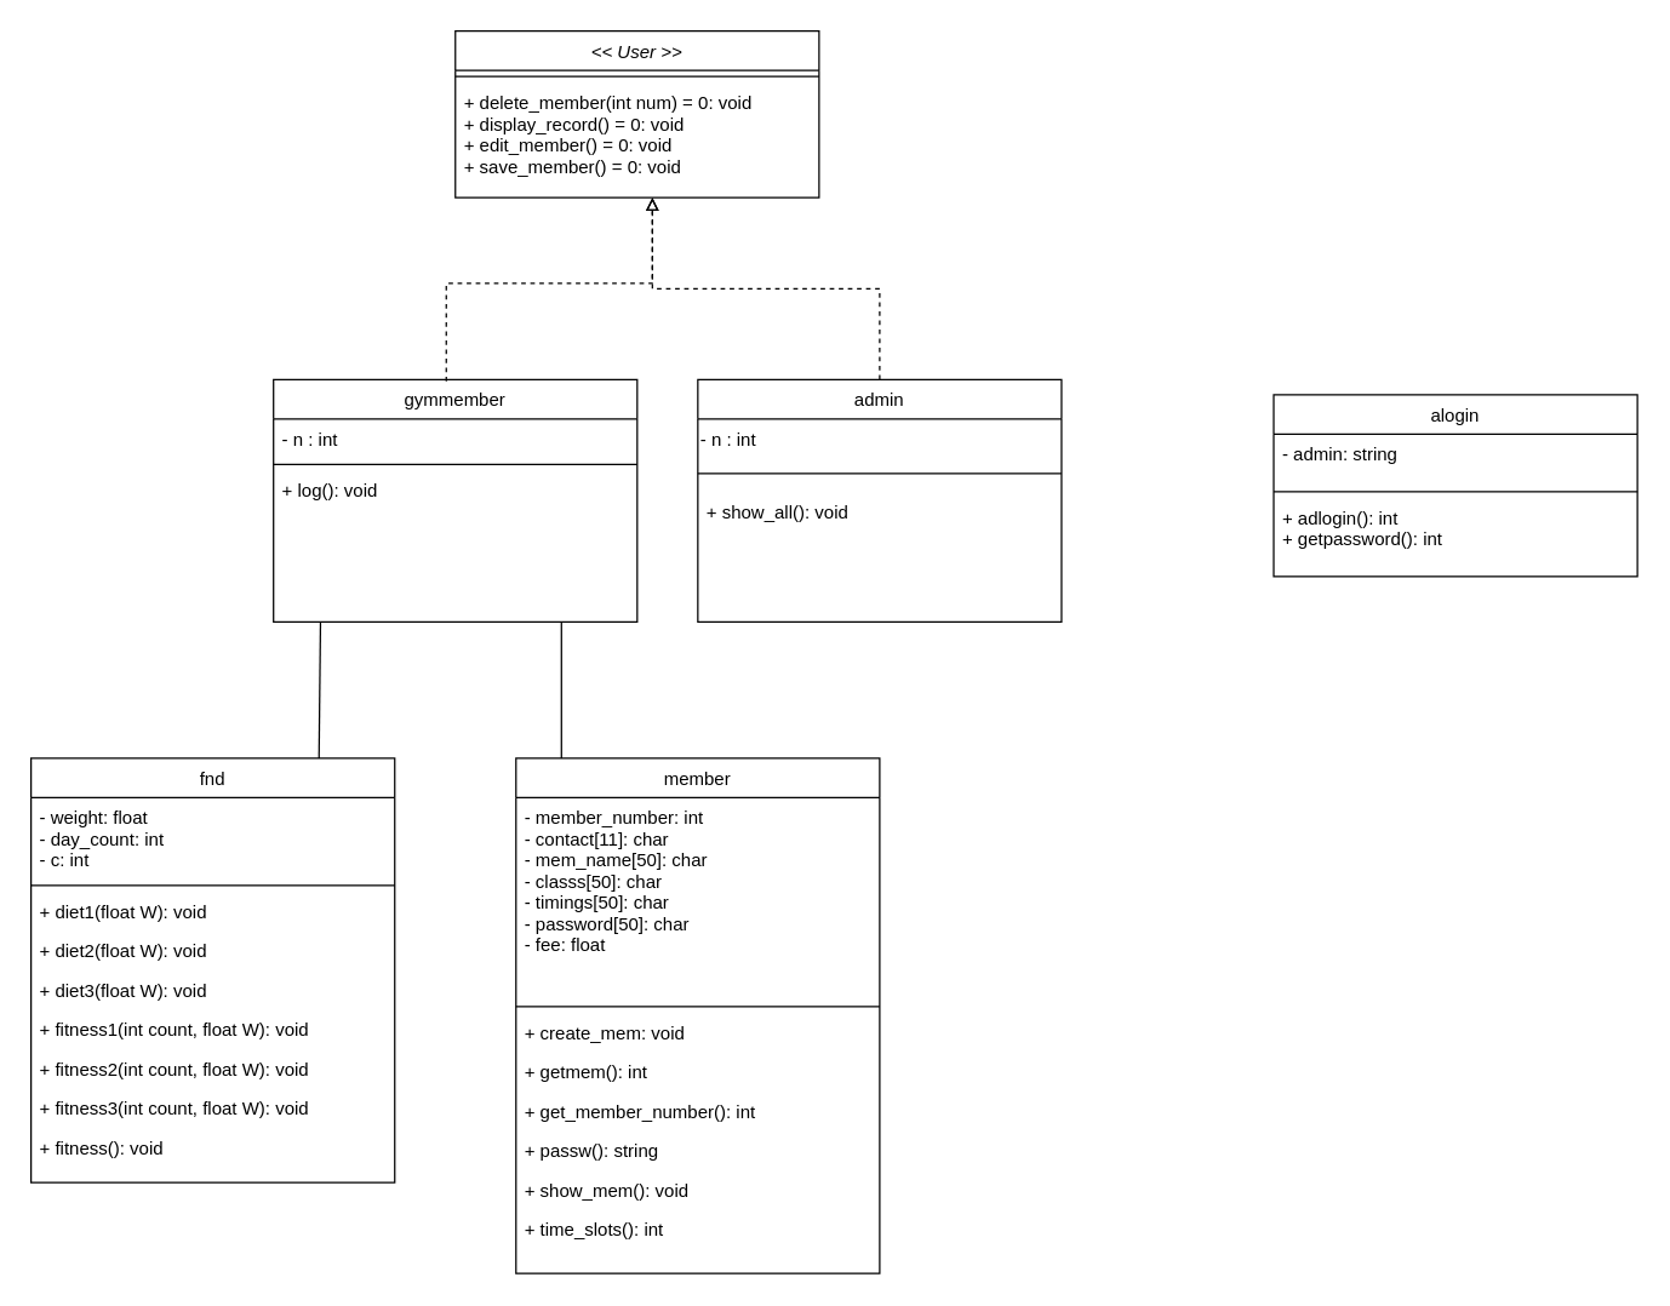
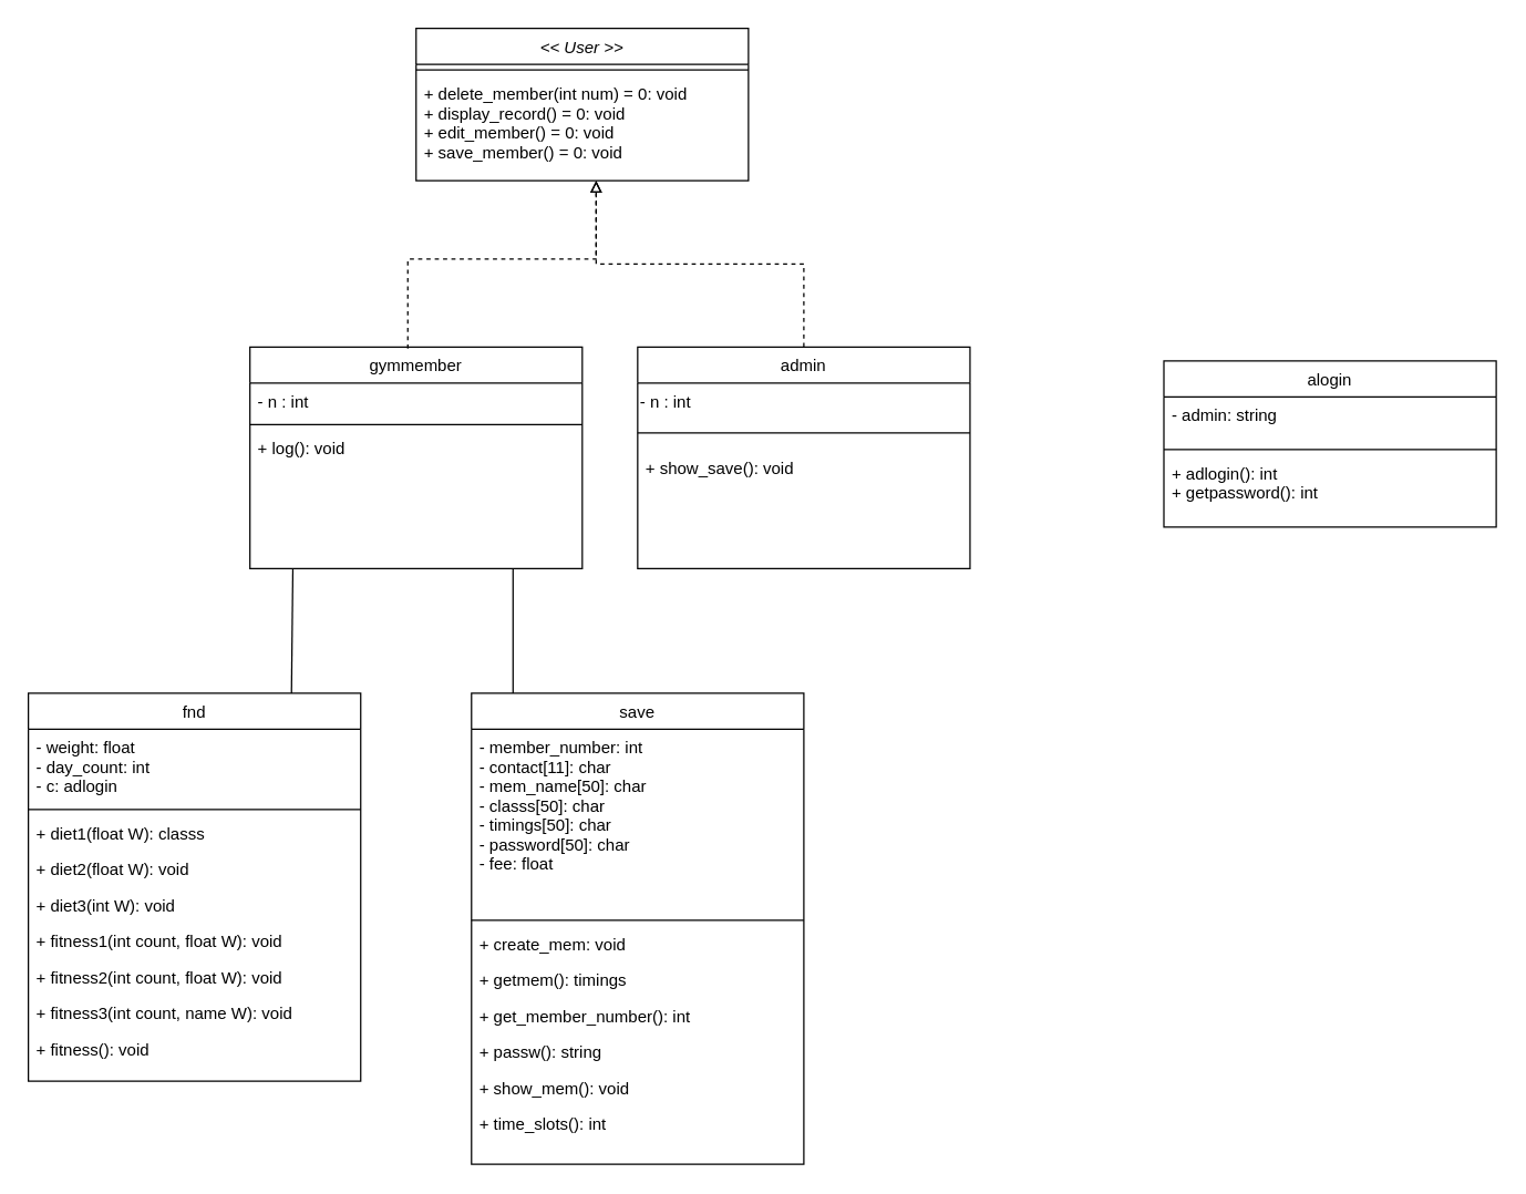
- <mxCell id="12" value="+ show_all(): void" style="text;align=left;verticalAlign=top;spacingLeft=4;spacingRight=4;overflow=hidden;rotatable=0;points=[[0,0.5],[1,0.5]];portConstraint=eastwest;fontStyle=0" vertex="1" parent="9"><mxGeometry y="74" width="240" height="86" as="geometry" /></mxCell>
+ <mxCell id="12" value="+ show_save(): void" style="text;align=left;verticalAlign=top;spacingLeft=4;spacingRight=4;overflow=hidden;rotatable=0;points=[[0,0.5],[1,0.5]];portConstraint=eastwest;fontStyle=0" vertex="1" parent="9"><mxGeometry y="74" width="240" height="86" as="geometry" /></mxCell>
- <mxCell id="27" value="member" style="swimlane;fontStyle=0;align=center;verticalAlign=top;childLayout=stackLayout;horizontal=1;startSize=26;horizontalStack=0;resizeParent=1;resizeLast=0;collapsible=1;marginBottom=0;rounded=0;shadow=0;strokeWidth=1;" vertex="1" parent="1"><mxGeometry x="340" y="500" width="240" height="340" as="geometry"><mxRectangle x="550" y="140" width="160" height="26" as="alternateBounds" /></mxGeometry></mxCell>
+ <mxCell id="27" value="save" style="swimlane;fontStyle=0;align=center;verticalAlign=top;childLayout=stackLayout;horizontal=1;startSize=26;horizontalStack=0;resizeParent=1;resizeLast=0;collapsible=1;marginBottom=0;rounded=0;shadow=0;strokeWidth=1;" vertex="1" parent="1"><mxGeometry x="340" y="500" width="240" height="340" as="geometry"><mxRectangle x="550" y="140" width="160" height="26" as="alternateBounds" /></mxGeometry></mxCell>
- <mxCell id="18" value="- weight: float&#10;- day_count: int&#10;- c: int" style="text;align=left;verticalAlign=top;spacingLeft=4;spacingRight=4;overflow=hidden;rotatable=0;points=[[0,0.5],[1,0.5]];portConstraint=eastwest;rounded=0;shadow=0;html=0;" vertex="1" parent="17"><mxGeometry y="26" width="240" height="54" as="geometry" /></mxCell>
+ <mxCell id="18" value="- weight: float&#10;- day_count: int&#10;- c: adlogin" style="text;align=left;verticalAlign=top;spacingLeft=4;spacingRight=4;overflow=hidden;rotatable=0;points=[[0,0.5],[1,0.5]];portConstraint=eastwest;rounded=0;shadow=0;html=0;" vertex="1" parent="17"><mxGeometry y="26" width="240" height="54" as="geometry" /></mxCell>
- <mxCell id="20" value="+ diet1(float W): void" style="text;align=left;verticalAlign=top;spacingLeft=4;spacingRight=4;overflow=hidden;rotatable=0;points=[[0,0.5],[1,0.5]];portConstraint=eastwest;" vertex="1" parent="17"><mxGeometry y="88" width="240" height="26" as="geometry" /></mxCell>
+ <mxCell id="20" value="+ diet1(float W): classs" style="text;align=left;verticalAlign=top;spacingLeft=4;spacingRight=4;overflow=hidden;rotatable=0;points=[[0,0.5],[1,0.5]];portConstraint=eastwest;" vertex="1" parent="17"><mxGeometry y="88" width="240" height="26" as="geometry" /></mxCell>
- <mxCell id="22" value="+ diet3(float W): void" style="text;align=left;verticalAlign=top;spacingLeft=4;spacingRight=4;overflow=hidden;rotatable=0;points=[[0,0.5],[1,0.5]];portConstraint=eastwest;" vertex="1" parent="17"><mxGeometry y="140" width="240" height="26" as="geometry" /></mxCell>
+ <mxCell id="22" value="+ diet3(int W): void" style="text;align=left;verticalAlign=top;spacingLeft=4;spacingRight=4;overflow=hidden;rotatable=0;points=[[0,0.5],[1,0.5]];portConstraint=eastwest;" vertex="1" parent="17"><mxGeometry y="140" width="240" height="26" as="geometry" /></mxCell>
- <mxCell id="31" value="+ getmem(): int" style="text;align=left;verticalAlign=top;spacingLeft=4;spacingRight=4;overflow=hidden;rotatable=0;points=[[0,0.5],[1,0.5]];portConstraint=eastwest;" vertex="1" parent="27"><mxGeometry y="194" width="240" height="26" as="geometry" /></mxCell>
+ <mxCell id="31" value="+ getmem(): timings" style="text;align=left;verticalAlign=top;spacingLeft=4;spacingRight=4;overflow=hidden;rotatable=0;points=[[0,0.5],[1,0.5]];portConstraint=eastwest;" vertex="1" parent="27"><mxGeometry y="194" width="240" height="26" as="geometry" /></mxCell>
- <mxCell id="25" value="+ fitness3(int count, float W): void" style="text;align=left;verticalAlign=top;spacingLeft=4;spacingRight=4;overflow=hidden;rotatable=0;points=[[0,0.5],[1,0.5]];portConstraint=eastwest;" vertex="1" parent="17"><mxGeometry y="218" width="240" height="26" as="geometry" /></mxCell>
+ <mxCell id="25" value="+ fitness3(int count, name W): void" style="text;align=left;verticalAlign=top;spacingLeft=4;spacingRight=4;overflow=hidden;rotatable=0;points=[[0,0.5],[1,0.5]];portConstraint=eastwest;" vertex="1" parent="17"><mxGeometry y="218" width="240" height="26" as="geometry" /></mxCell>
